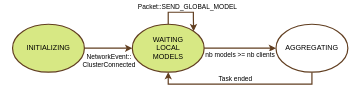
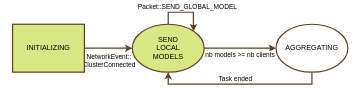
- <mxCell id="4" value="INITIALIZING" style="ellipse;whiteSpace=wrap;html=1;strokeColor=#613E20;fillColor=#D7E884;strokeWidth=2;" vertex="1" parent="1"><mxGeometry x="20" y="40" width="120" height="80" as="geometry" /></mxCell>
+ <mxCell id="4" value="INITIALIZING" style="whiteSpace=wrap;html=1;strokeColor=#613E20;fillColor=#D7E884;strokeWidth=2;rounded=0;" vertex="1" parent="1"><mxGeometry x="20" y="40" width="120" height="80" as="geometry" /></mxCell>
- <mxCell id="7" value="WAITING&lt;br&gt;LOCAL&lt;br&gt;MODELS" style="ellipse;whiteSpace=wrap;html=1;strokeColor=#613E20;fillColor=#D7E884;strokeWidth=2;" vertex="1" parent="1"><mxGeometry x="220" y="40" width="120" height="80" as="geometry" /></mxCell>
+ <mxCell id="7" value="SEND&lt;br&gt;LOCAL&lt;br&gt;MODELS" style="ellipse;whiteSpace=wrap;html=1;strokeColor=#613E20;fillColor=#D7E884;strokeWidth=2;" vertex="1" parent="1"><mxGeometry x="220" y="40" width="120" height="80" as="geometry" /></mxCell>
